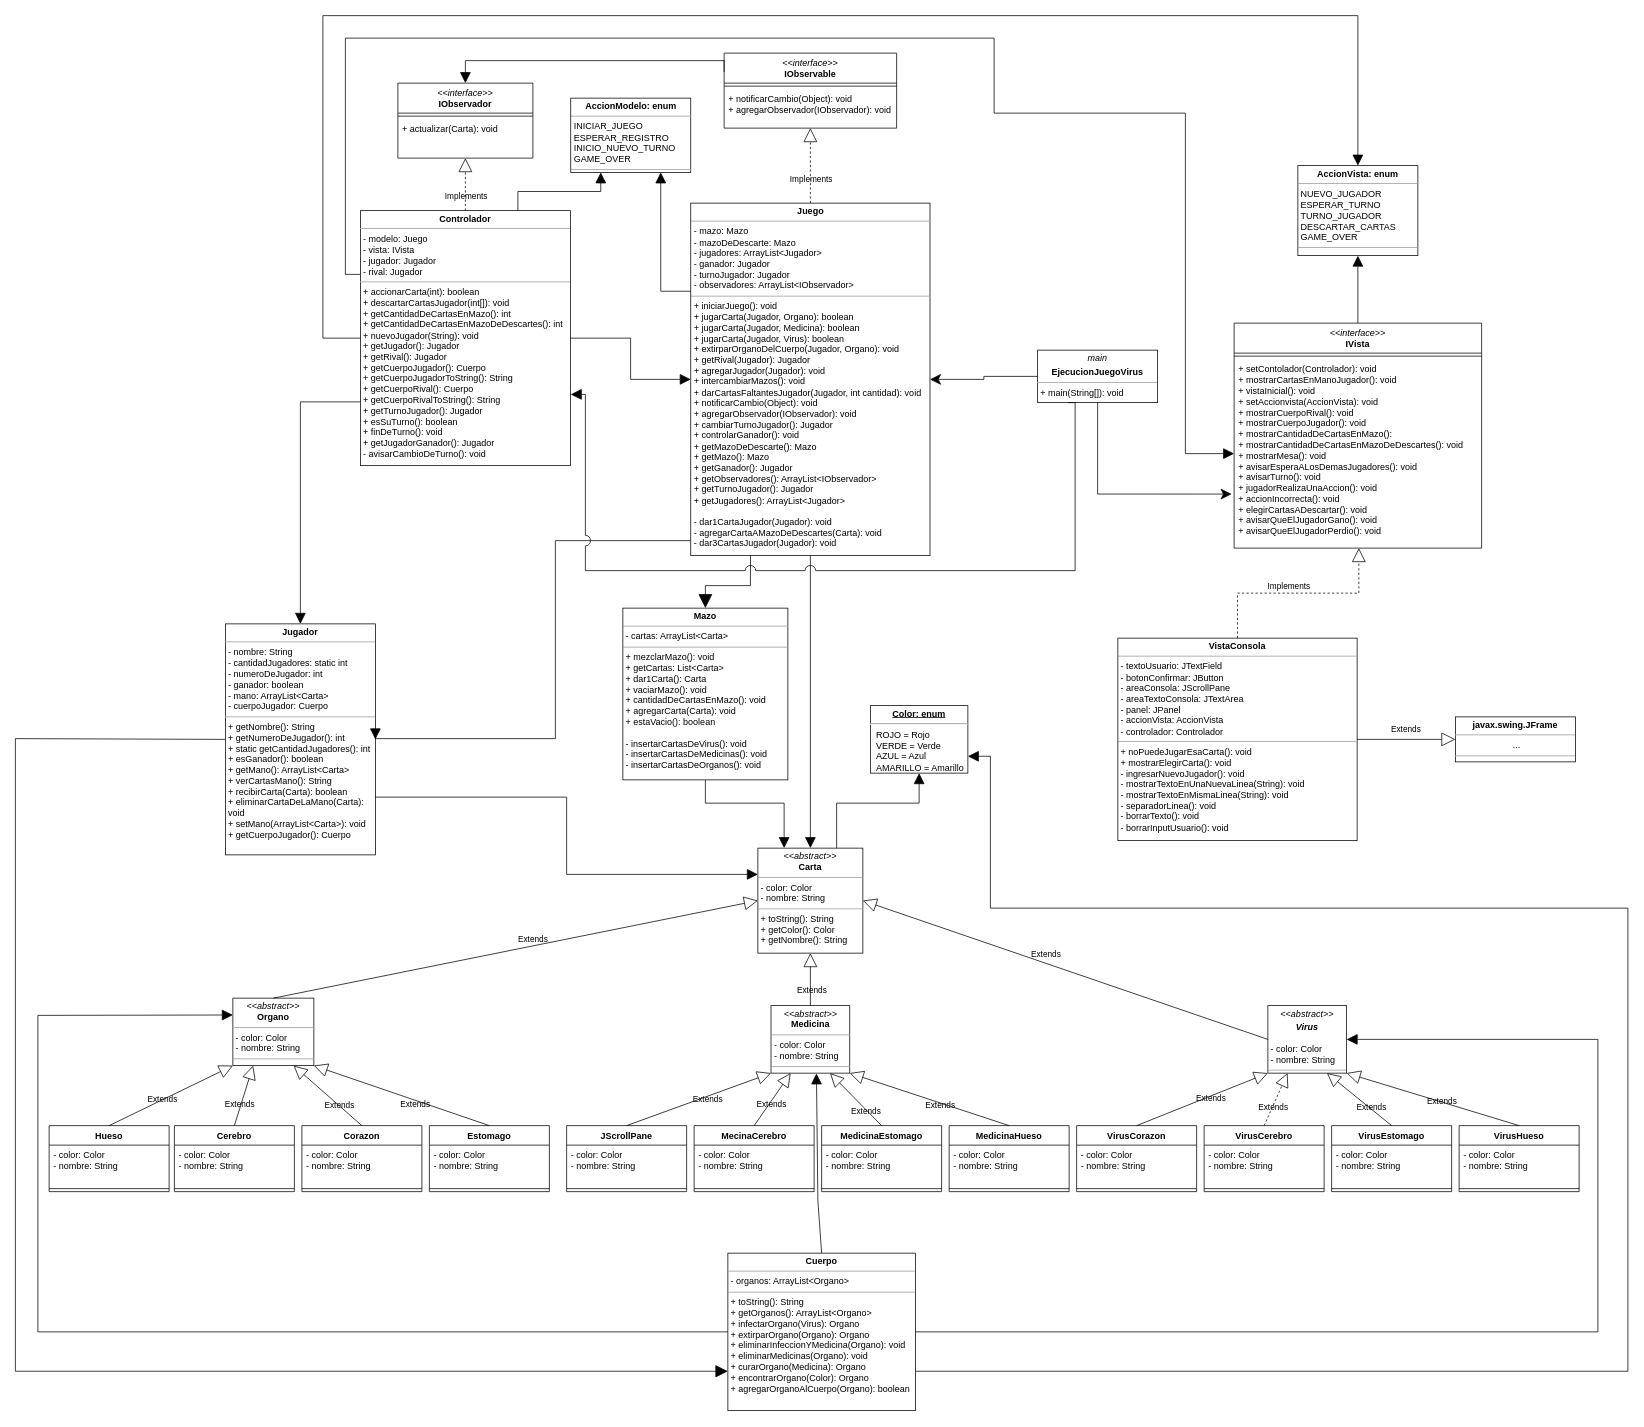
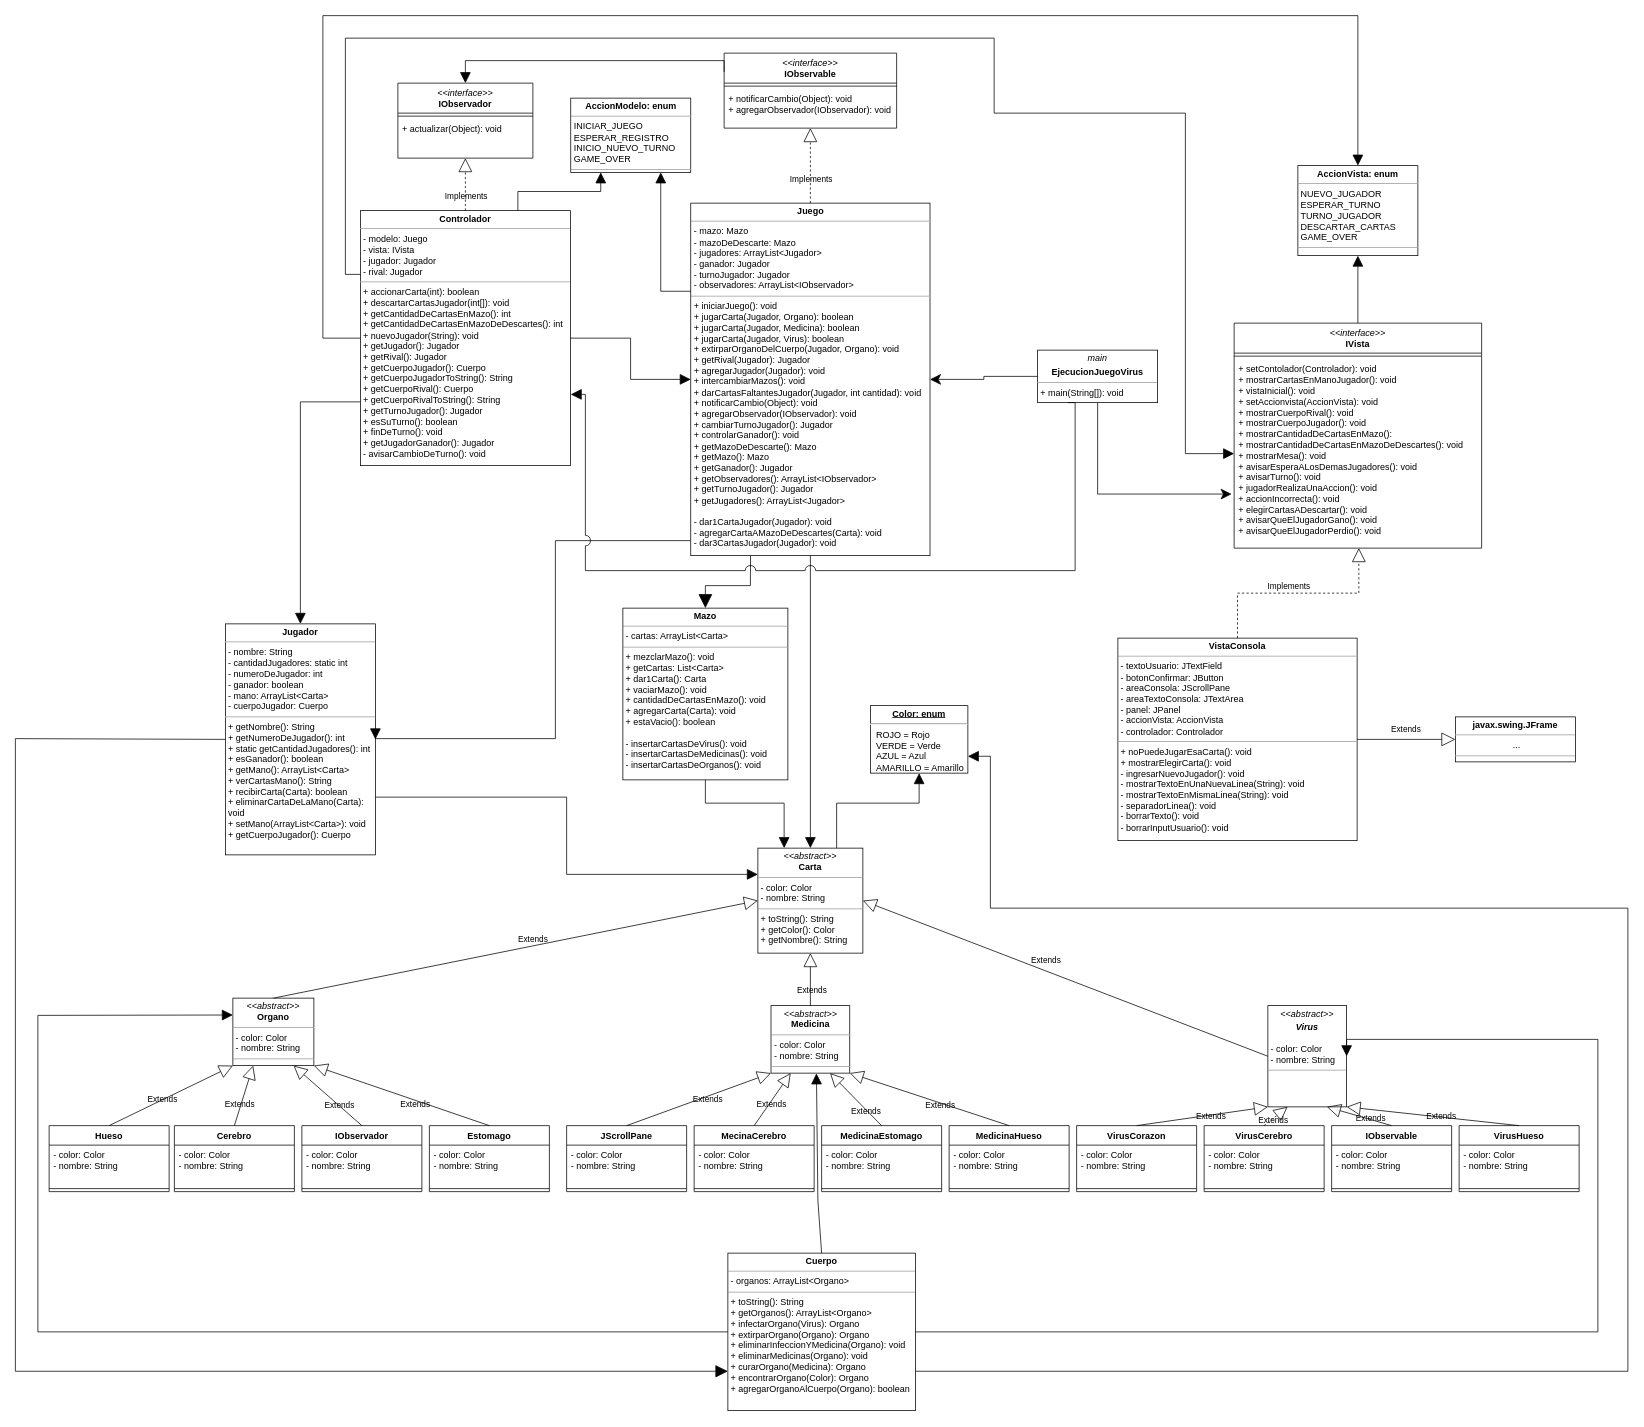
- <mxCell id="85" value="+ actualizar(Carta): void" style="text;strokeColor=none;fillColor=none;align=left;verticalAlign=top;spacingLeft=4;spacingRight=4;overflow=hidden;rotatable=0;points=[[0,0.5],[1,0.5]];portConstraint=eastwest;whiteSpace=wrap;html=1;labelBackgroundColor=none;rounded=0;" vertex="1" parent="83"><mxGeometry y="48" width="180" height="52" as="geometry" /></mxCell>
+ <mxCell id="85" value="+ actualizar(Object): void" style="text;strokeColor=none;fillColor=none;align=left;verticalAlign=top;spacingLeft=4;spacingRight=4;overflow=hidden;rotatable=0;points=[[0,0.5],[1,0.5]];portConstraint=eastwest;whiteSpace=wrap;html=1;labelBackgroundColor=none;rounded=0;" vertex="1" parent="83"><mxGeometry y="48" width="180" height="52" as="geometry" /></mxCell>
- <mxCell id="51" value="&lt;p style=&quot;margin:0px;margin-top:4px;text-align:center;&quot;&gt;&lt;i&gt;&amp;lt;&amp;lt;abstract&amp;gt;&amp;gt;&lt;/i&gt;&lt;/p&gt;&lt;p style=&quot;margin:0px;margin-top:4px;text-align:center;&quot;&gt;&lt;i&gt;&lt;b&gt;Virus&lt;/b&gt;&lt;/i&gt;&lt;br&gt;&lt;/p&gt;&lt;p style=&quot;margin:0px;margin-left:4px;&quot;&gt;&lt;span style=&quot;background-color: initial;&quot;&gt;&lt;br&gt;&lt;/span&gt;&lt;/p&gt;&lt;p style=&quot;margin:0px;margin-left:4px;&quot;&gt;&lt;span style=&quot;background-color: initial;&quot;&gt;- color: Color&lt;/span&gt;&lt;br&gt;&lt;/p&gt;&lt;p style=&quot;margin:0px;margin-left:4px;&quot;&gt;&lt;span style=&quot;background-color: initial;&quot;&gt;- nombre: String&lt;/span&gt;&lt;/p&gt;&lt;hr size=&quot;1&quot;&gt;&lt;p style=&quot;margin:0px;margin-left:4px;&quot;&gt;&lt;br&gt;&lt;/p&gt;" style="verticalAlign=top;align=left;overflow=fill;fontSize=12;fontFamily=Helvetica;html=1;whiteSpace=wrap;labelBackgroundColor=none;rounded=0;" vertex="1" parent="1"><mxGeometry x="1690" y="1340" width="105" height="90" as="geometry" /></mxCell>
+ <mxCell id="51" value="&lt;p style=&quot;margin:0px;margin-top:4px;text-align:center;&quot;&gt;&lt;i&gt;&amp;lt;&amp;lt;abstract&amp;gt;&amp;gt;&lt;/i&gt;&lt;/p&gt;&lt;p style=&quot;margin:0px;margin-top:4px;text-align:center;&quot;&gt;&lt;i&gt;&lt;b&gt;Virus&lt;/b&gt;&lt;/i&gt;&lt;br&gt;&lt;/p&gt;&lt;p style=&quot;margin:0px;margin-left:4px;&quot;&gt;&lt;span style=&quot;background-color: initial;&quot;&gt;&lt;br&gt;&lt;/span&gt;&lt;/p&gt;&lt;p style=&quot;margin:0px;margin-left:4px;&quot;&gt;&lt;span style=&quot;background-color: initial;&quot;&gt;- color: Color&lt;/span&gt;&lt;br&gt;&lt;/p&gt;&lt;p style=&quot;margin:0px;margin-left:4px;&quot;&gt;&lt;span style=&quot;background-color: initial;&quot;&gt;- nombre: String&lt;/span&gt;&lt;/p&gt;&lt;hr size=&quot;1&quot;&gt;&lt;p style=&quot;margin:0px;margin-left:4px;&quot;&gt;&lt;br&gt;&lt;/p&gt;" style="verticalAlign=top;align=left;overflow=fill;fontSize=12;fontFamily=Helvetica;html=1;whiteSpace=wrap;labelBackgroundColor=none;rounded=0;" vertex="1" parent="1"><mxGeometry x="1690" y="1340" width="105" height="135" as="geometry" /></mxCell>
- <mxCell id="7" value="Corazon" style="swimlane;fontStyle=1;align=center;verticalAlign=top;childLayout=stackLayout;horizontal=1;startSize=26;horizontalStack=0;resizeParent=1;resizeParentMax=0;resizeLast=0;collapsible=1;marginBottom=0;whiteSpace=wrap;html=1;labelBackgroundColor=none;rounded=0;" vertex="1" parent="1"><mxGeometry x="402" y="1500" width="160" height="88" as="geometry" /></mxCell>
+ <mxCell id="7" value="IObservador" style="swimlane;fontStyle=1;align=center;verticalAlign=top;childLayout=stackLayout;horizontal=1;startSize=26;horizontalStack=0;resizeParent=1;resizeParentMax=0;resizeLast=0;collapsible=1;marginBottom=0;whiteSpace=wrap;html=1;labelBackgroundColor=none;rounded=0;" vertex="1" parent="1"><mxGeometry x="402" y="1500" width="160" height="88" as="geometry" /></mxCell>
- <mxCell id="55" value="VirusEstomago" style="swimlane;fontStyle=1;align=center;verticalAlign=top;childLayout=stackLayout;horizontal=1;startSize=26;horizontalStack=0;resizeParent=1;resizeParentMax=0;resizeLast=0;collapsible=1;marginBottom=0;whiteSpace=wrap;html=1;labelBackgroundColor=none;rounded=0;" vertex="1" parent="1"><mxGeometry x="1775" y="1500" width="160" height="88" as="geometry" /></mxCell>
+ <mxCell id="55" value="IObservable" style="swimlane;fontStyle=1;align=center;verticalAlign=top;childLayout=stackLayout;horizontal=1;startSize=26;horizontalStack=0;resizeParent=1;resizeParentMax=0;resizeLast=0;collapsible=1;marginBottom=0;whiteSpace=wrap;html=1;labelBackgroundColor=none;rounded=0;" vertex="1" parent="1"><mxGeometry x="1775" y="1500" width="160" height="88" as="geometry" /></mxCell>
